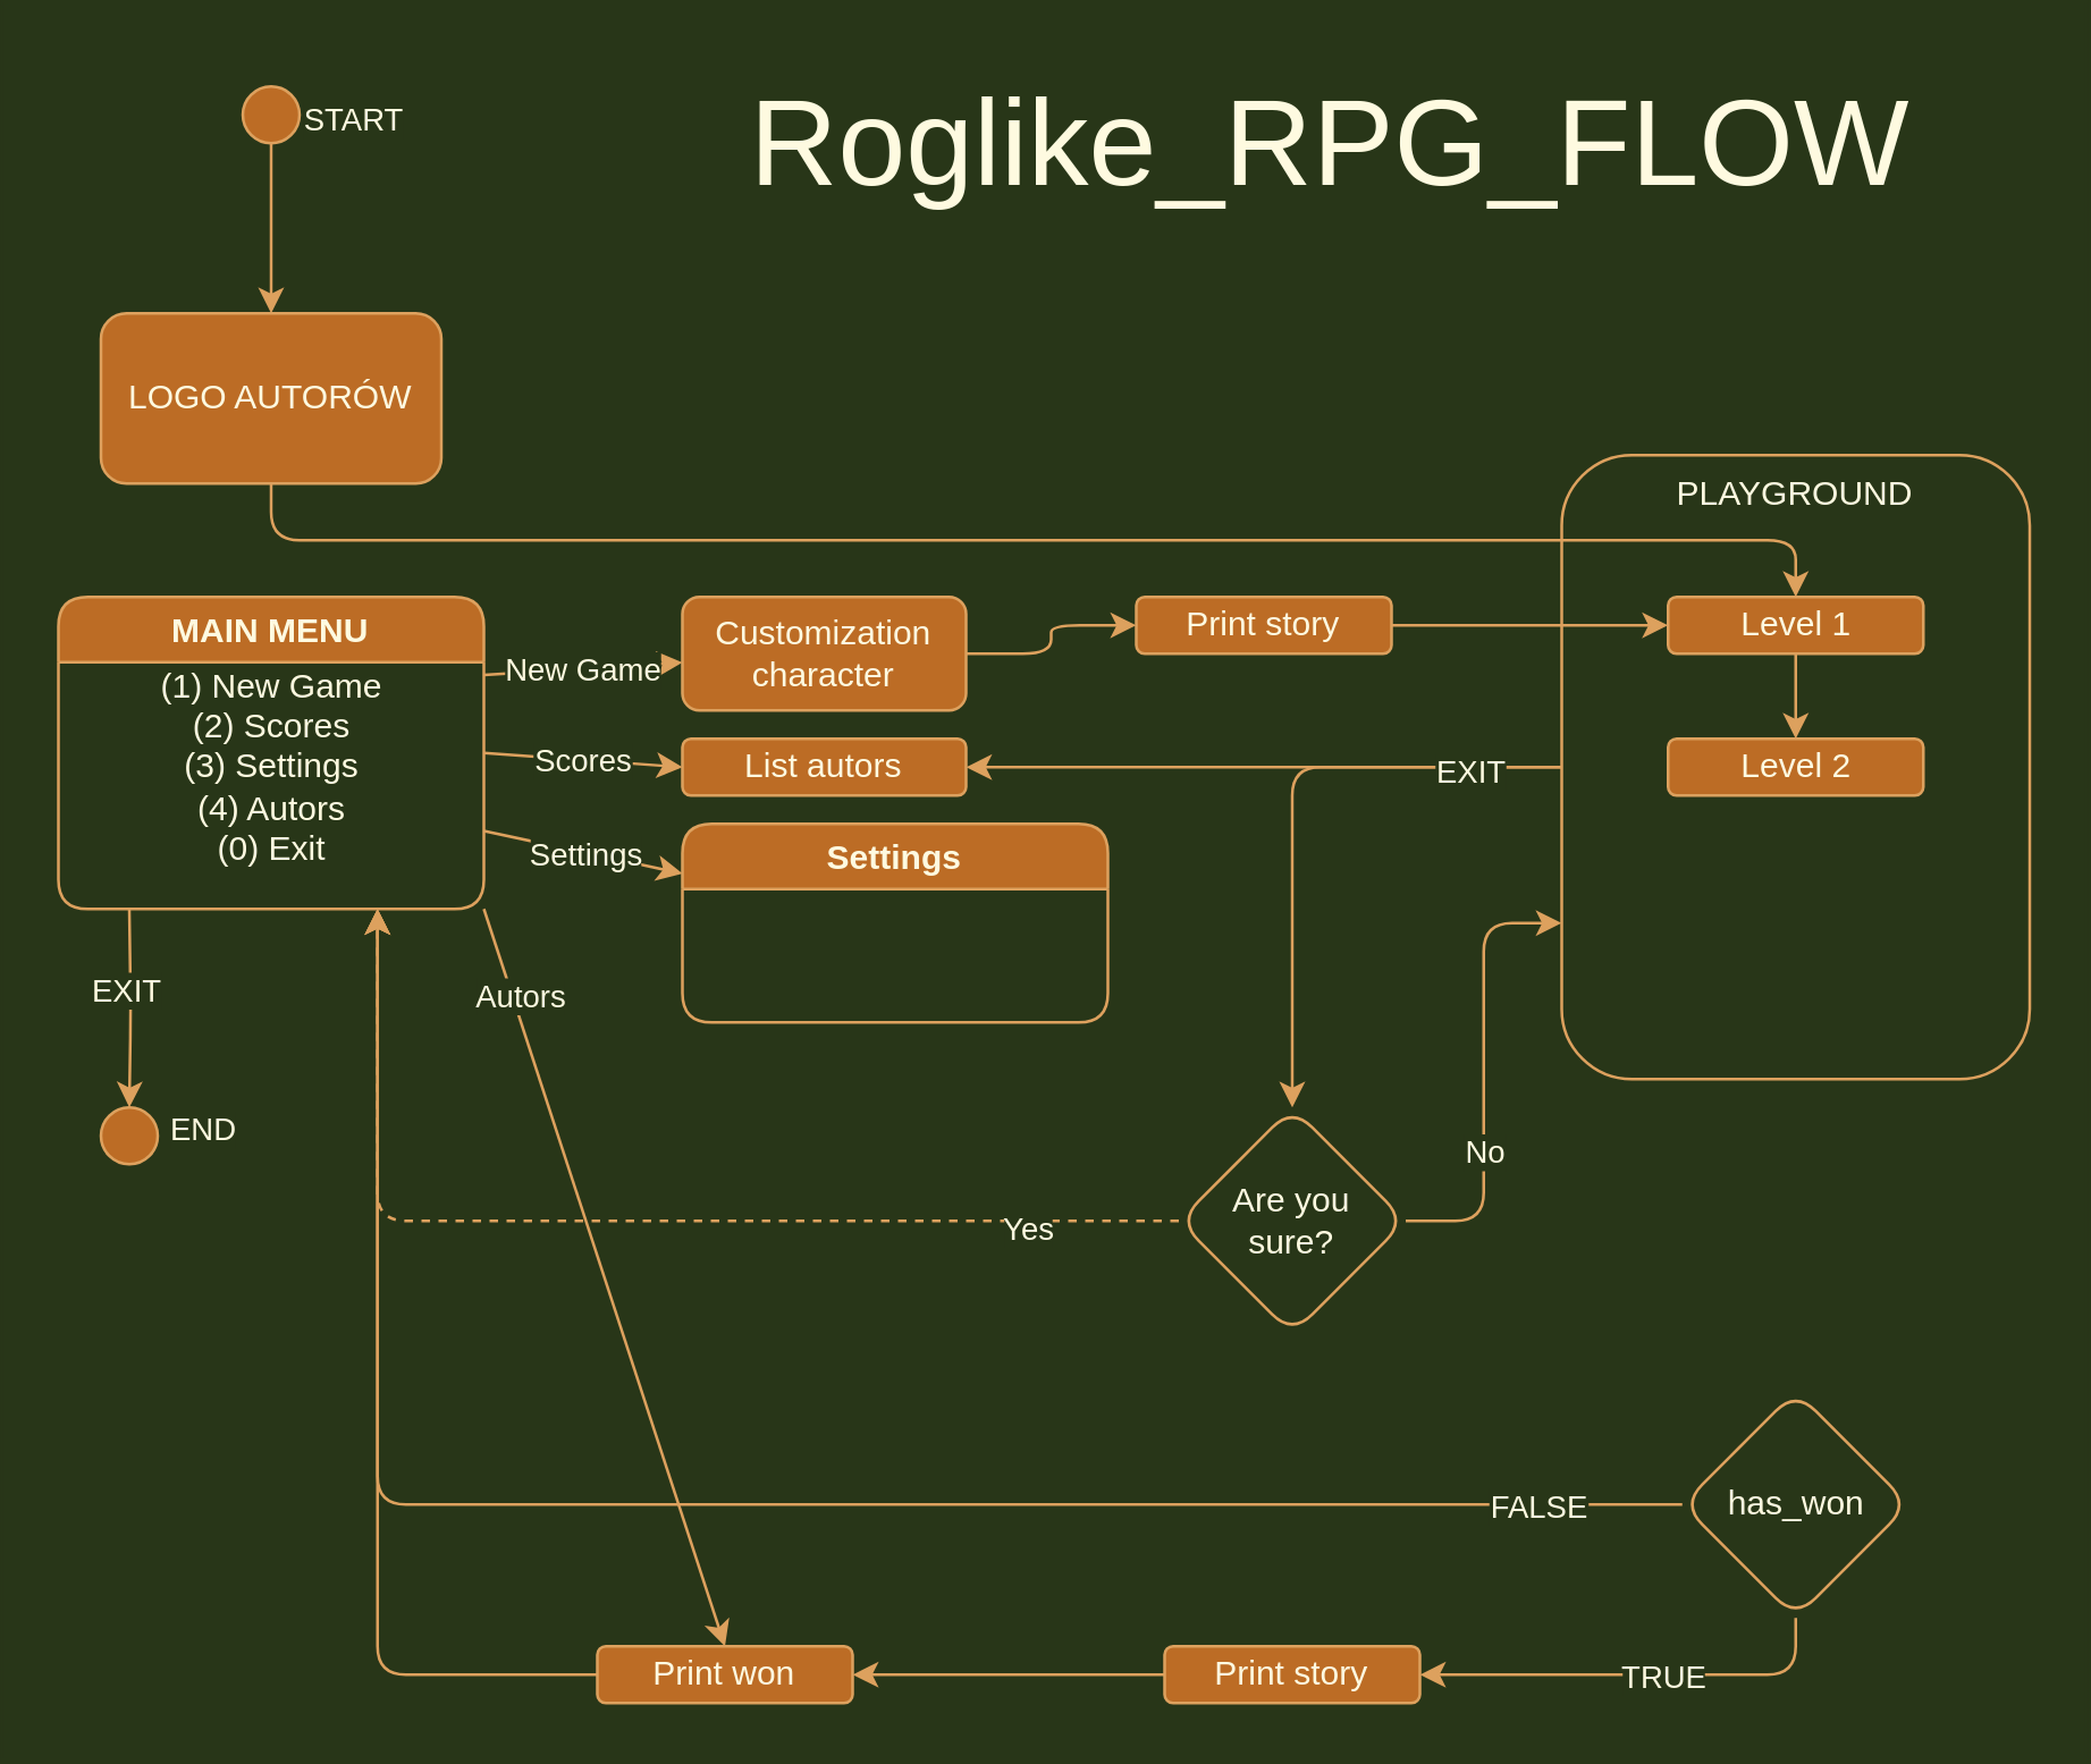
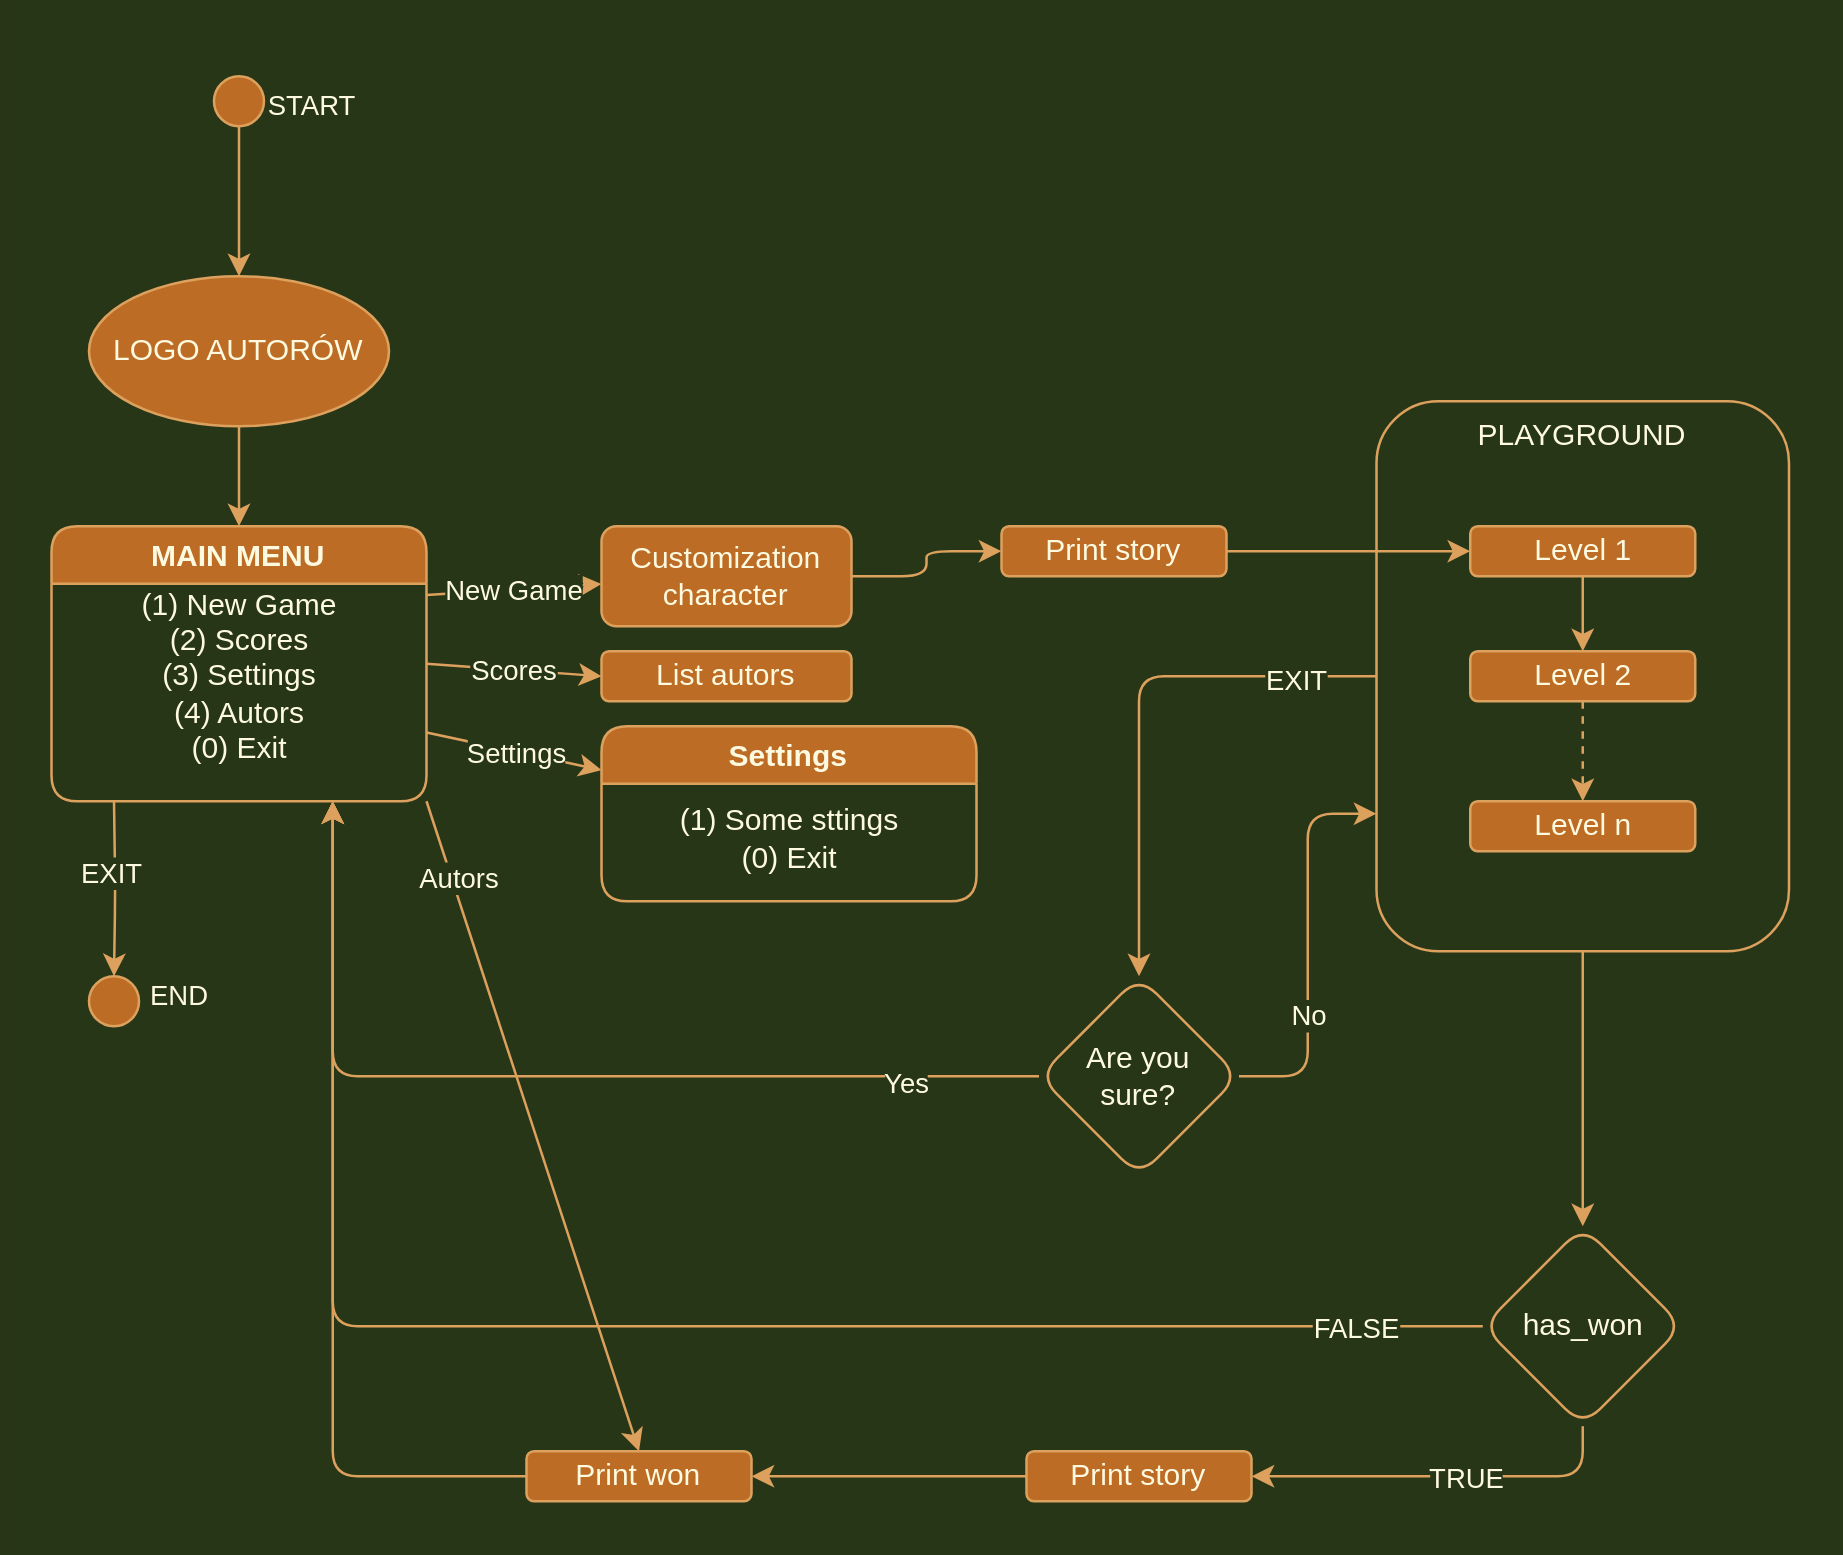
- <mxCell id="51" value="Roglike_RPG_FLOW&amp;nbsp;" style="text;html=1;align=center;verticalAlign=middle;resizable=0;points=[];autosize=1;fontColor=#FEFAE0;fontSize=43;" vertex="1" parent="1"><mxGeometry x="254" y="20" width="440" height="60" as="geometry" /></mxCell>
- <mxCell id="9" value="LOGO AUTORÓW" style="rounded=1;whiteSpace=wrap;html=1;strokeColor=#DDA15E;fillColor=#BC6C25;fontColor=#FEFAE0;" vertex="1" parent="1"><mxGeometry x="35" y="110" width="120" height="60" as="geometry" /></mxCell>
+ <mxCell id="9" value="LOGO AUTORÓW" style="ellipse;whiteSpace=wrap;html=1;strokeColor=#DDA15E;fillColor=#BC6C25;fontColor=#FEFAE0;" vertex="1" parent="1"><mxGeometry x="35" y="110" width="120" height="60" as="geometry" /></mxCell>
- <mxCell id="8" style="edgeStyle=orthogonalEdgeStyle;rounded=1;orthogonalLoop=1;jettySize=auto;html=1;exitX=0.5;exitY=1;exitDx=0;exitDy=0;strokeColor=#DDA15E;fillColor=#BC6C25;fontColor=#FEFAE0;labelBackgroundColor=#283618;" edge="1" parent="1" source="9" target="27"><mxGeometry relative="1" as="geometry" /></mxCell>
+ <mxCell id="8" style="edgeStyle=orthogonalEdgeStyle;rounded=1;orthogonalLoop=1;jettySize=auto;html=1;exitX=0.5;exitY=1;exitDx=0;exitDy=0;strokeColor=#DDA15E;fillColor=#BC6C25;fontColor=#FEFAE0;labelBackgroundColor=#283618;" edge="1" parent="1" source="9" target="6"><mxGeometry relative="1" as="geometry" /></mxCell>
- <mxCell id="31" value="" style="edgeStyle=orthogonalEdgeStyle;curved=0;rounded=1;sketch=0;orthogonalLoop=1;jettySize=auto;html=1;strokeColor=#DDA15E;fillColor=#BC6C25;fontColor=#FEFAE0;labelBackgroundColor=#283618;" edge="1" parent="1" source="32" target="18"><mxGeometry relative="1" as="geometry" /></mxCell>
+ <mxCell id="31" value="" style="edgeStyle=orthogonalEdgeStyle;curved=0;rounded=1;sketch=0;orthogonalLoop=1;jettySize=auto;html=1;strokeColor=#DDA15E;fillColor=#BC6C25;fontColor=#FEFAE0;labelBackgroundColor=#283618;" edge="1" parent="1" source="32" target="37"><mxGeometry relative="1" as="geometry" /></mxCell>
+ <mxCell id="28" value="" style="edgeStyle=orthogonalEdgeStyle;curved=0;rounded=1;sketch=0;orthogonalLoop=1;jettySize=auto;html=1;strokeColor=#DDA15E;fillColor=#BC6C25;fontColor=#FEFAE0;dashed=1;labelBackgroundColor=#283618;" edge="1" parent="1" source="29" target="30"><mxGeometry relative="1" as="geometry" /></mxCell>
+ <mxCell id="30" value="Level n" style="whiteSpace=wrap;html=1;rounded=1;fontColor=#FEFAE0;strokeColor=#DDA15E;fillColor=#BC6C25;" vertex="1" parent="1"><mxGeometry x="587.5" y="320" width="90" height="20" as="geometry" /></mxCell>
+ <mxCell id="20" value="(1) Some sttings&lt;br&gt;(0) Exit" style="text;html=1;align=center;verticalAlign=middle;resizable=0;points=[];autosize=1;fontColor=#FEFAE0;" vertex="1" parent="19"><mxGeometry x="25" y="30" width="100" height="30" as="geometry" /></mxCell>
- <mxCell id="44" style="edgeStyle=orthogonalEdgeStyle;curved=0;rounded=1;sketch=0;orthogonalLoop=1;jettySize=auto;html=1;strokeColor=#DDA15E;fillColor=#BC6C25;fontColor=#FEFAE0;labelBackgroundColor=#283618;entryX=0.75;entryY=1;entryDx=0;entryDy=0;dashed=1;" edge="1" parent="1" source="48" target="6"><mxGeometry relative="1" as="geometry"><mxPoint x="150" y="320" as="targetPoint" /></mxGeometry></mxCell>
+ <mxCell id="44" style="edgeStyle=orthogonalEdgeStyle;curved=0;rounded=1;sketch=0;orthogonalLoop=1;jettySize=auto;html=1;strokeColor=#DDA15E;fillColor=#BC6C25;fontColor=#FEFAE0;labelBackgroundColor=#283618;entryX=0.75;entryY=1;entryDx=0;entryDy=0;" edge="1" parent="1" source="48" target="6"><mxGeometry relative="1" as="geometry"><mxPoint x="150" y="320" as="targetPoint" /></mxGeometry></mxCell>
